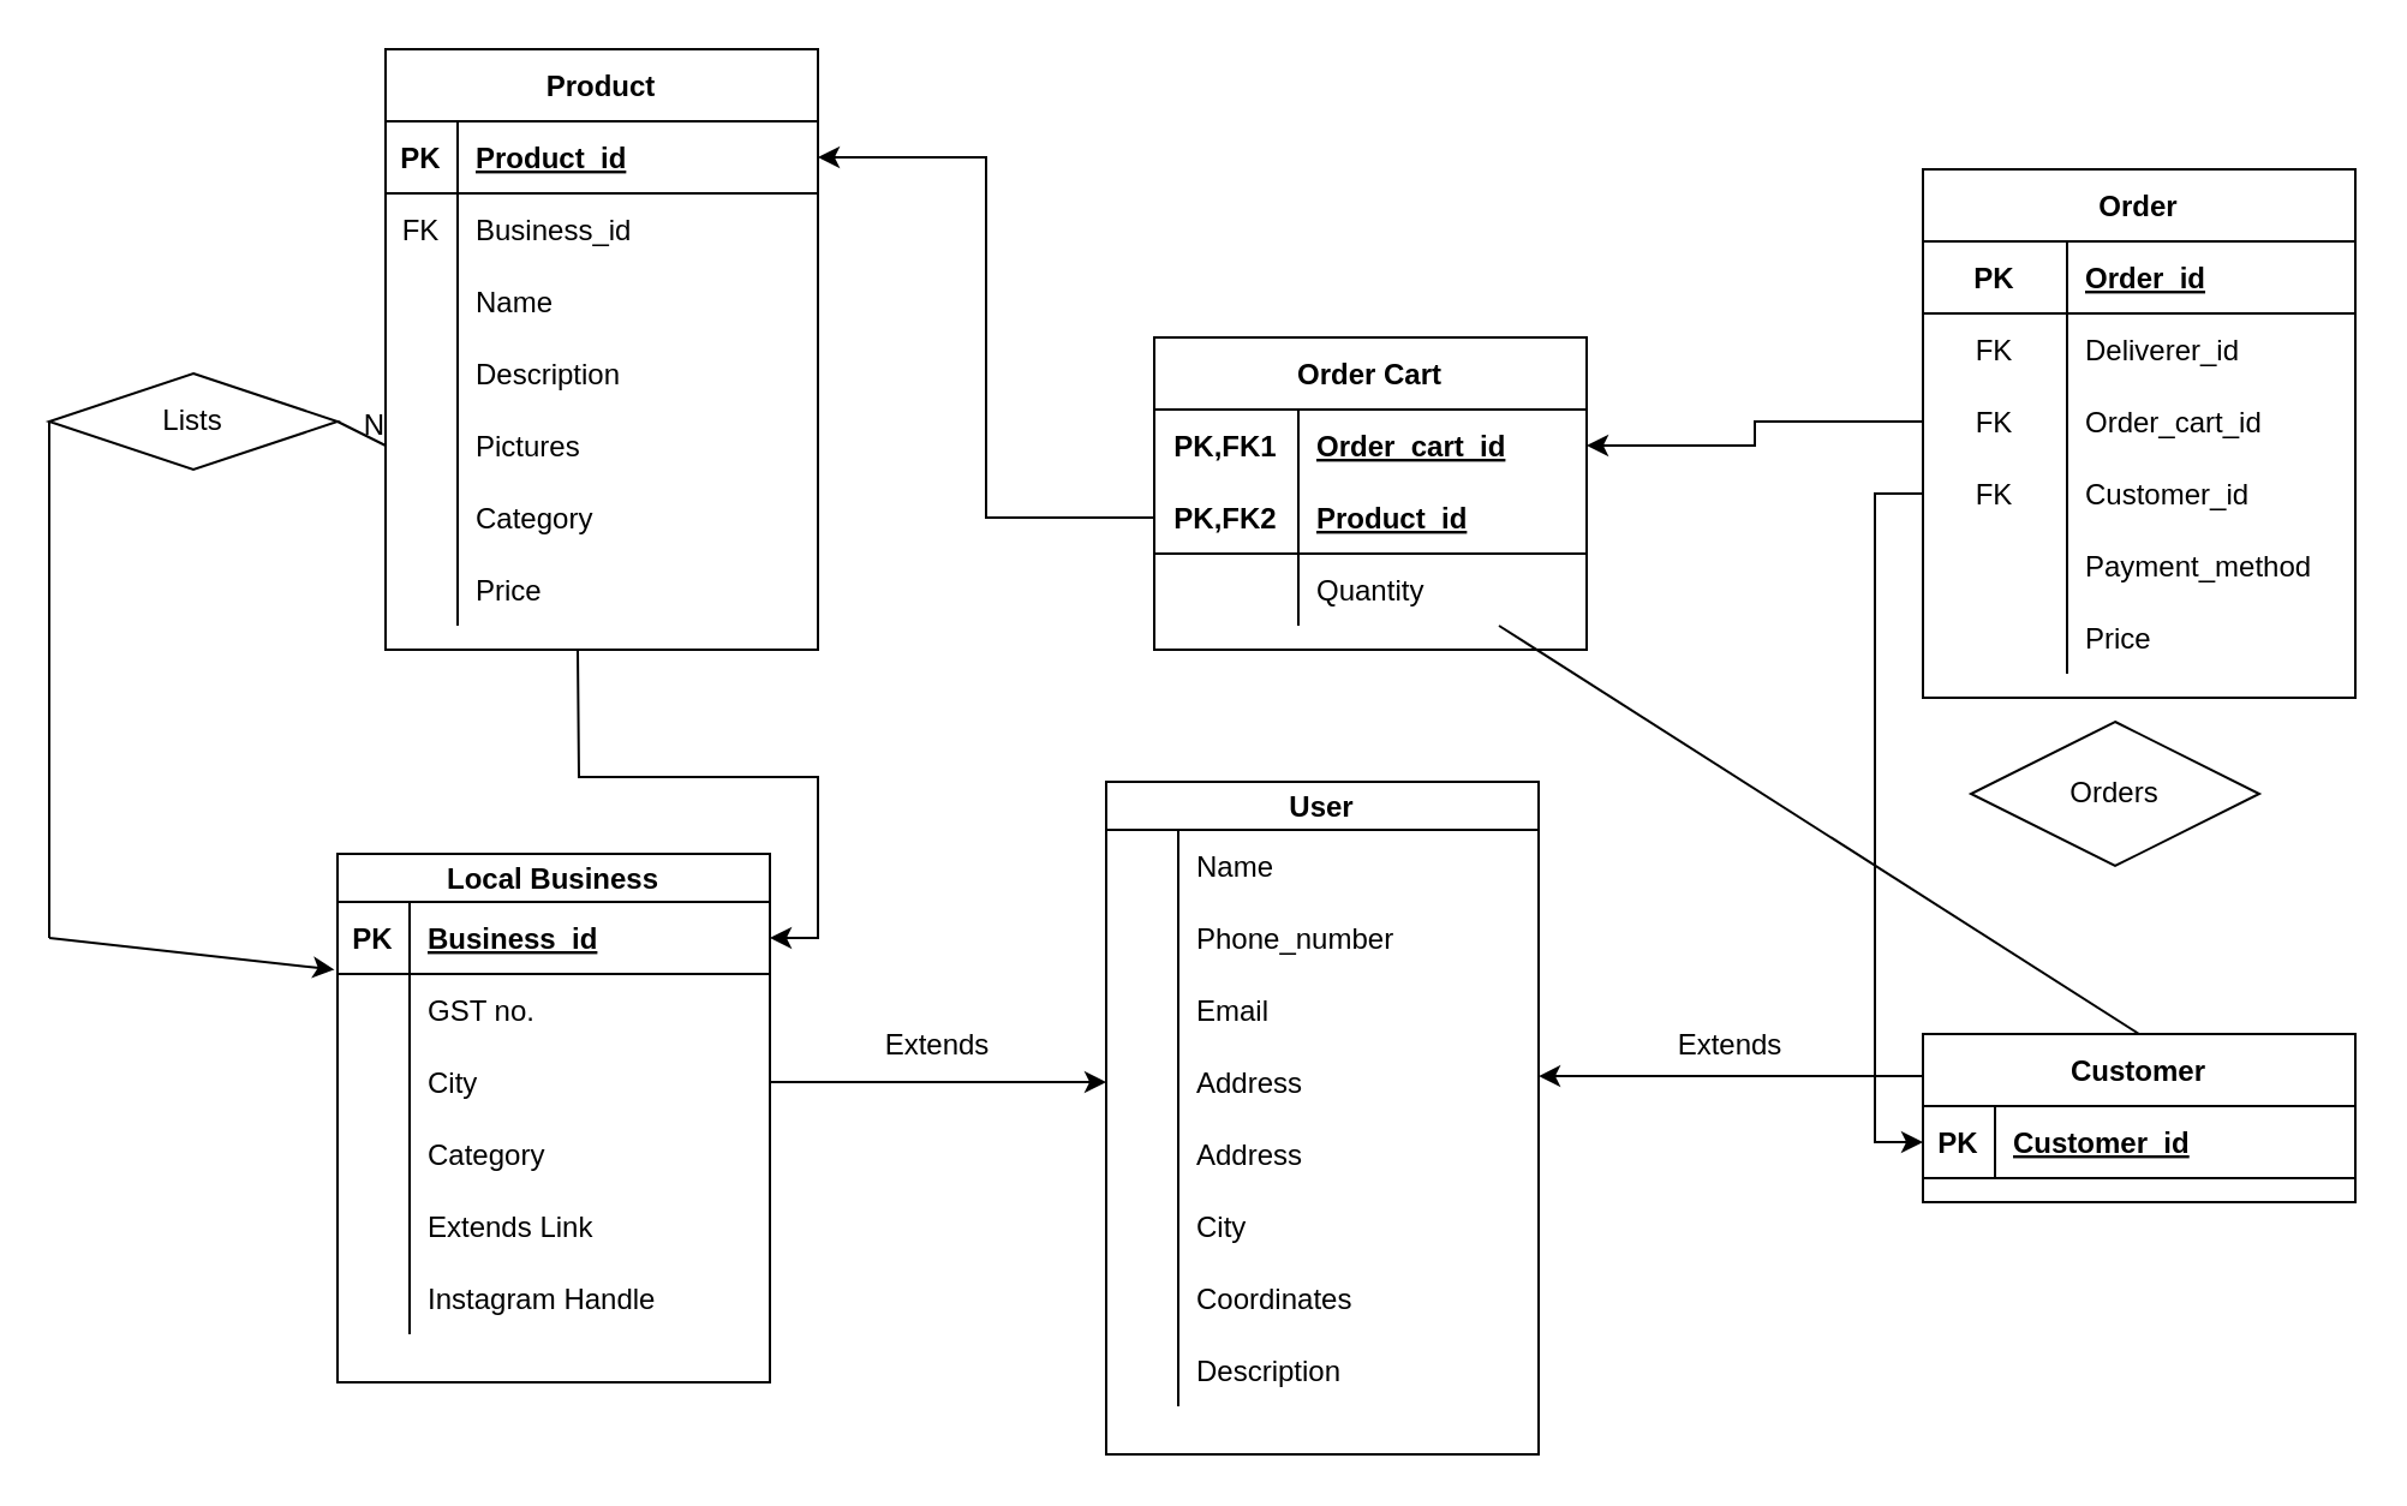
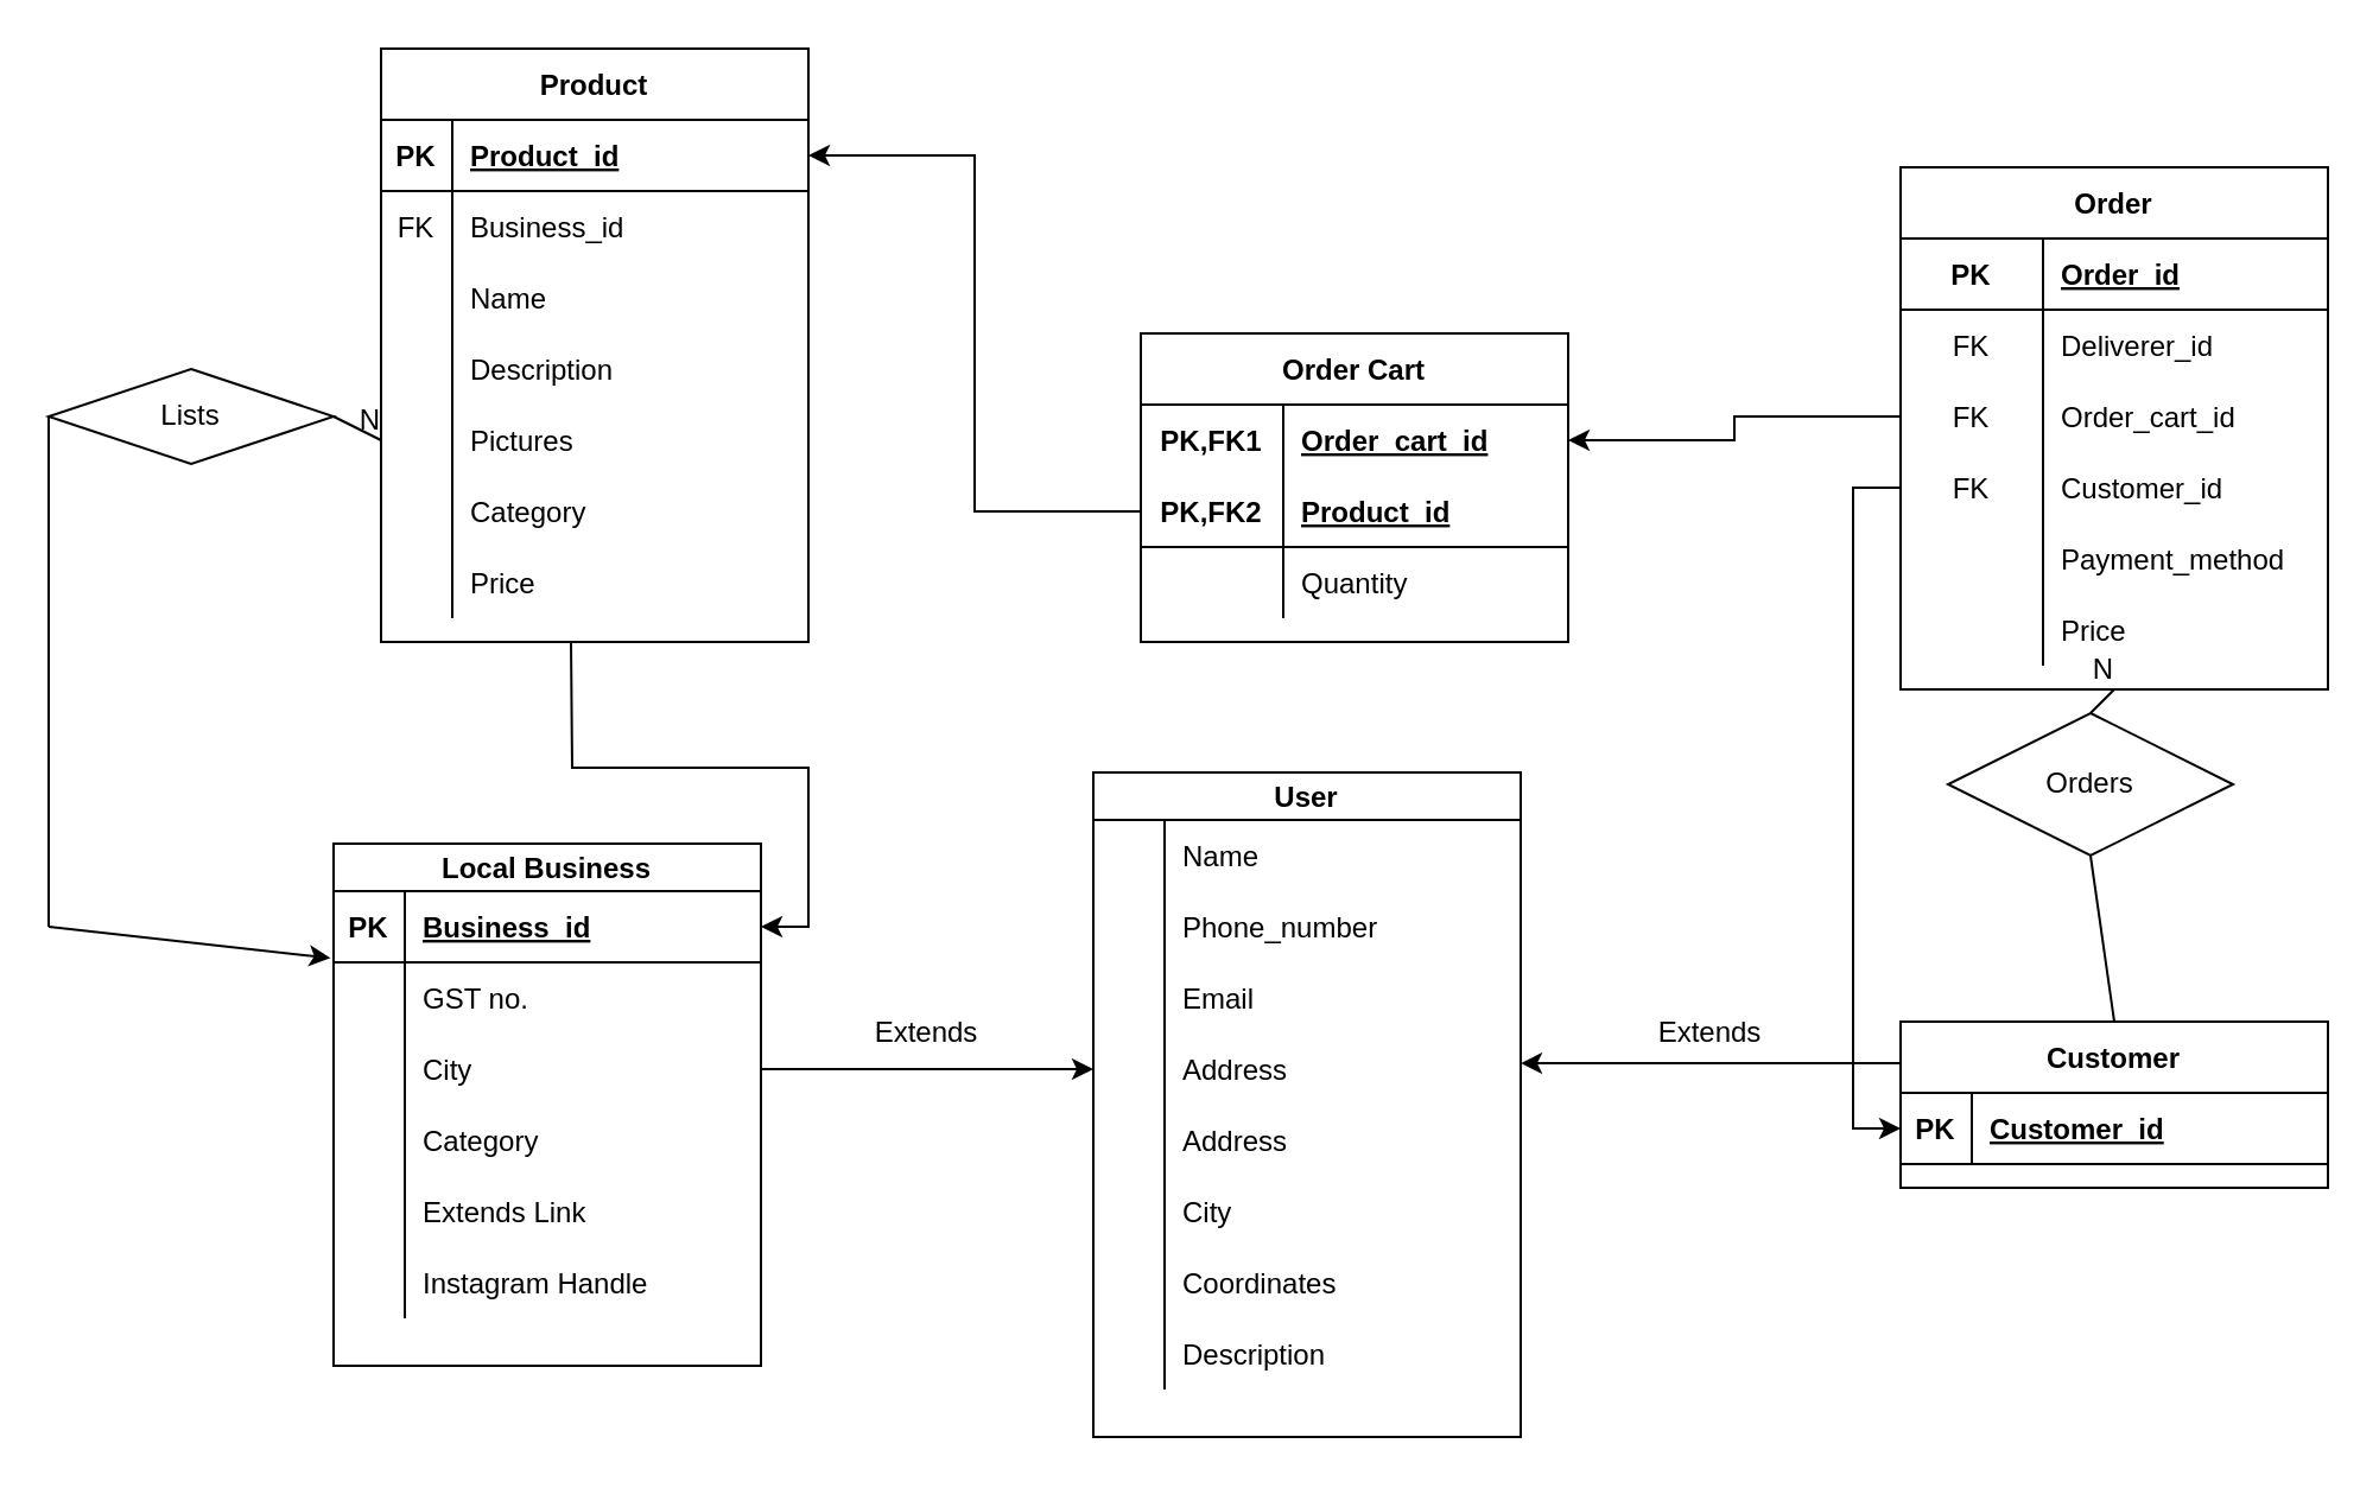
+ <mxCell id="83" value="" style="endArrow=none;html=1;rounded=0;exitX=0.5;exitY=0;exitDx=0;exitDy=0;entryX=0.5;entryY=1;entryDx=0;entryDy=0;" parent="1" source="80" target="53" edge="1"><mxGeometry relative="1" as="geometry"><mxPoint x="800" y="350" as="sourcePoint" /><mxPoint x="960" y="350" as="targetPoint" /></mxGeometry></mxCell>
+ <mxCell id="84" value="N" style="resizable=0;html=1;align=right;verticalAlign=bottom;" parent="83" connectable="0" vertex="1"><mxGeometry x="1" relative="1" as="geometry" /></mxCell>
- <mxCell id="82" value="" style="endArrow=none;html=1;rounded=0;exitX=0.5;exitY=0;exitDx=0;exitDy=0;" parent="1" source="76" target="52" edge="1"><mxGeometry relative="1" as="geometry"><mxPoint x="670" y="370" as="sourcePoint" /><mxPoint x="830" y="370" as="targetPoint" /></mxGeometry></mxCell>
+ <mxCell id="82" value="" style="endArrow=none;html=1;rounded=0;entryX=0.5;entryY=1;entryDx=0;entryDy=0;exitX=0.5;exitY=0;exitDx=0;exitDy=0;" parent="1" source="76" target="80" edge="1"><mxGeometry relative="1" as="geometry"><mxPoint x="670" y="370" as="sourcePoint" /><mxPoint x="830" y="370" as="targetPoint" /></mxGeometry></mxCell>
